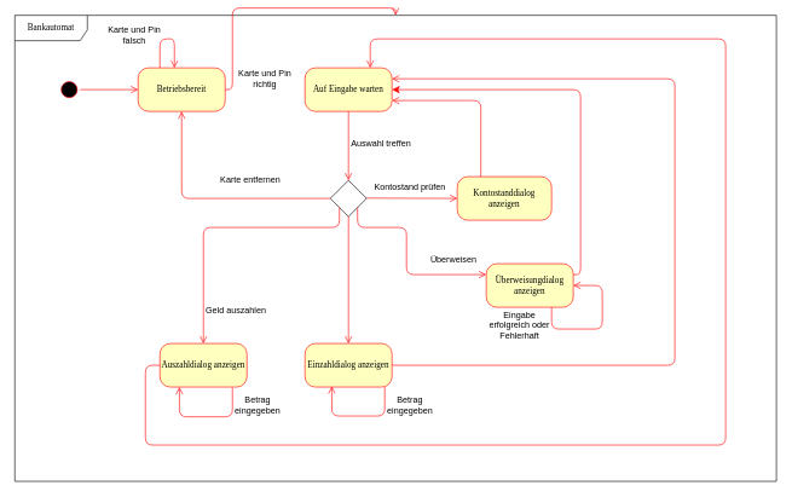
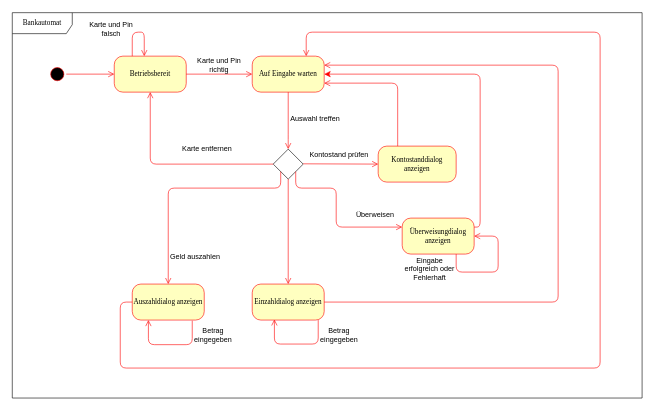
- <mxCell id="12" style="edgeStyle=orthogonalEdgeStyle;html=1;labelBackgroundColor=none;endArrow=open;endSize=8;strokeColor=#ff0000;fontFamily=Verdana;fontSize=12;align=left;exitX=1;exitY=0.5;exitDx=0;exitDy=0;" parent="1" source="4" target="2" edge="1"><mxGeometry relative="1" as="geometry"><mxPoint x="120" y="133" as="sourcePoint" /><mxPoint x="200" y="133" as="targetPoint" /></mxGeometry></mxCell>
+ <mxCell id="12" style="edgeStyle=orthogonalEdgeStyle;html=1;labelBackgroundColor=none;endArrow=open;endSize=8;strokeColor=#ff0000;fontFamily=Verdana;fontSize=12;align=left;entryX=0;entryY=0.5;entryDx=0;entryDy=0;exitX=1;exitY=0.5;exitDx=0;exitDy=0;" parent="1" source="4" target="5" edge="1"><mxGeometry relative="1" as="geometry"><mxPoint x="120" y="133" as="sourcePoint" /><mxPoint x="200" y="133" as="targetPoint" /></mxGeometry></mxCell>
